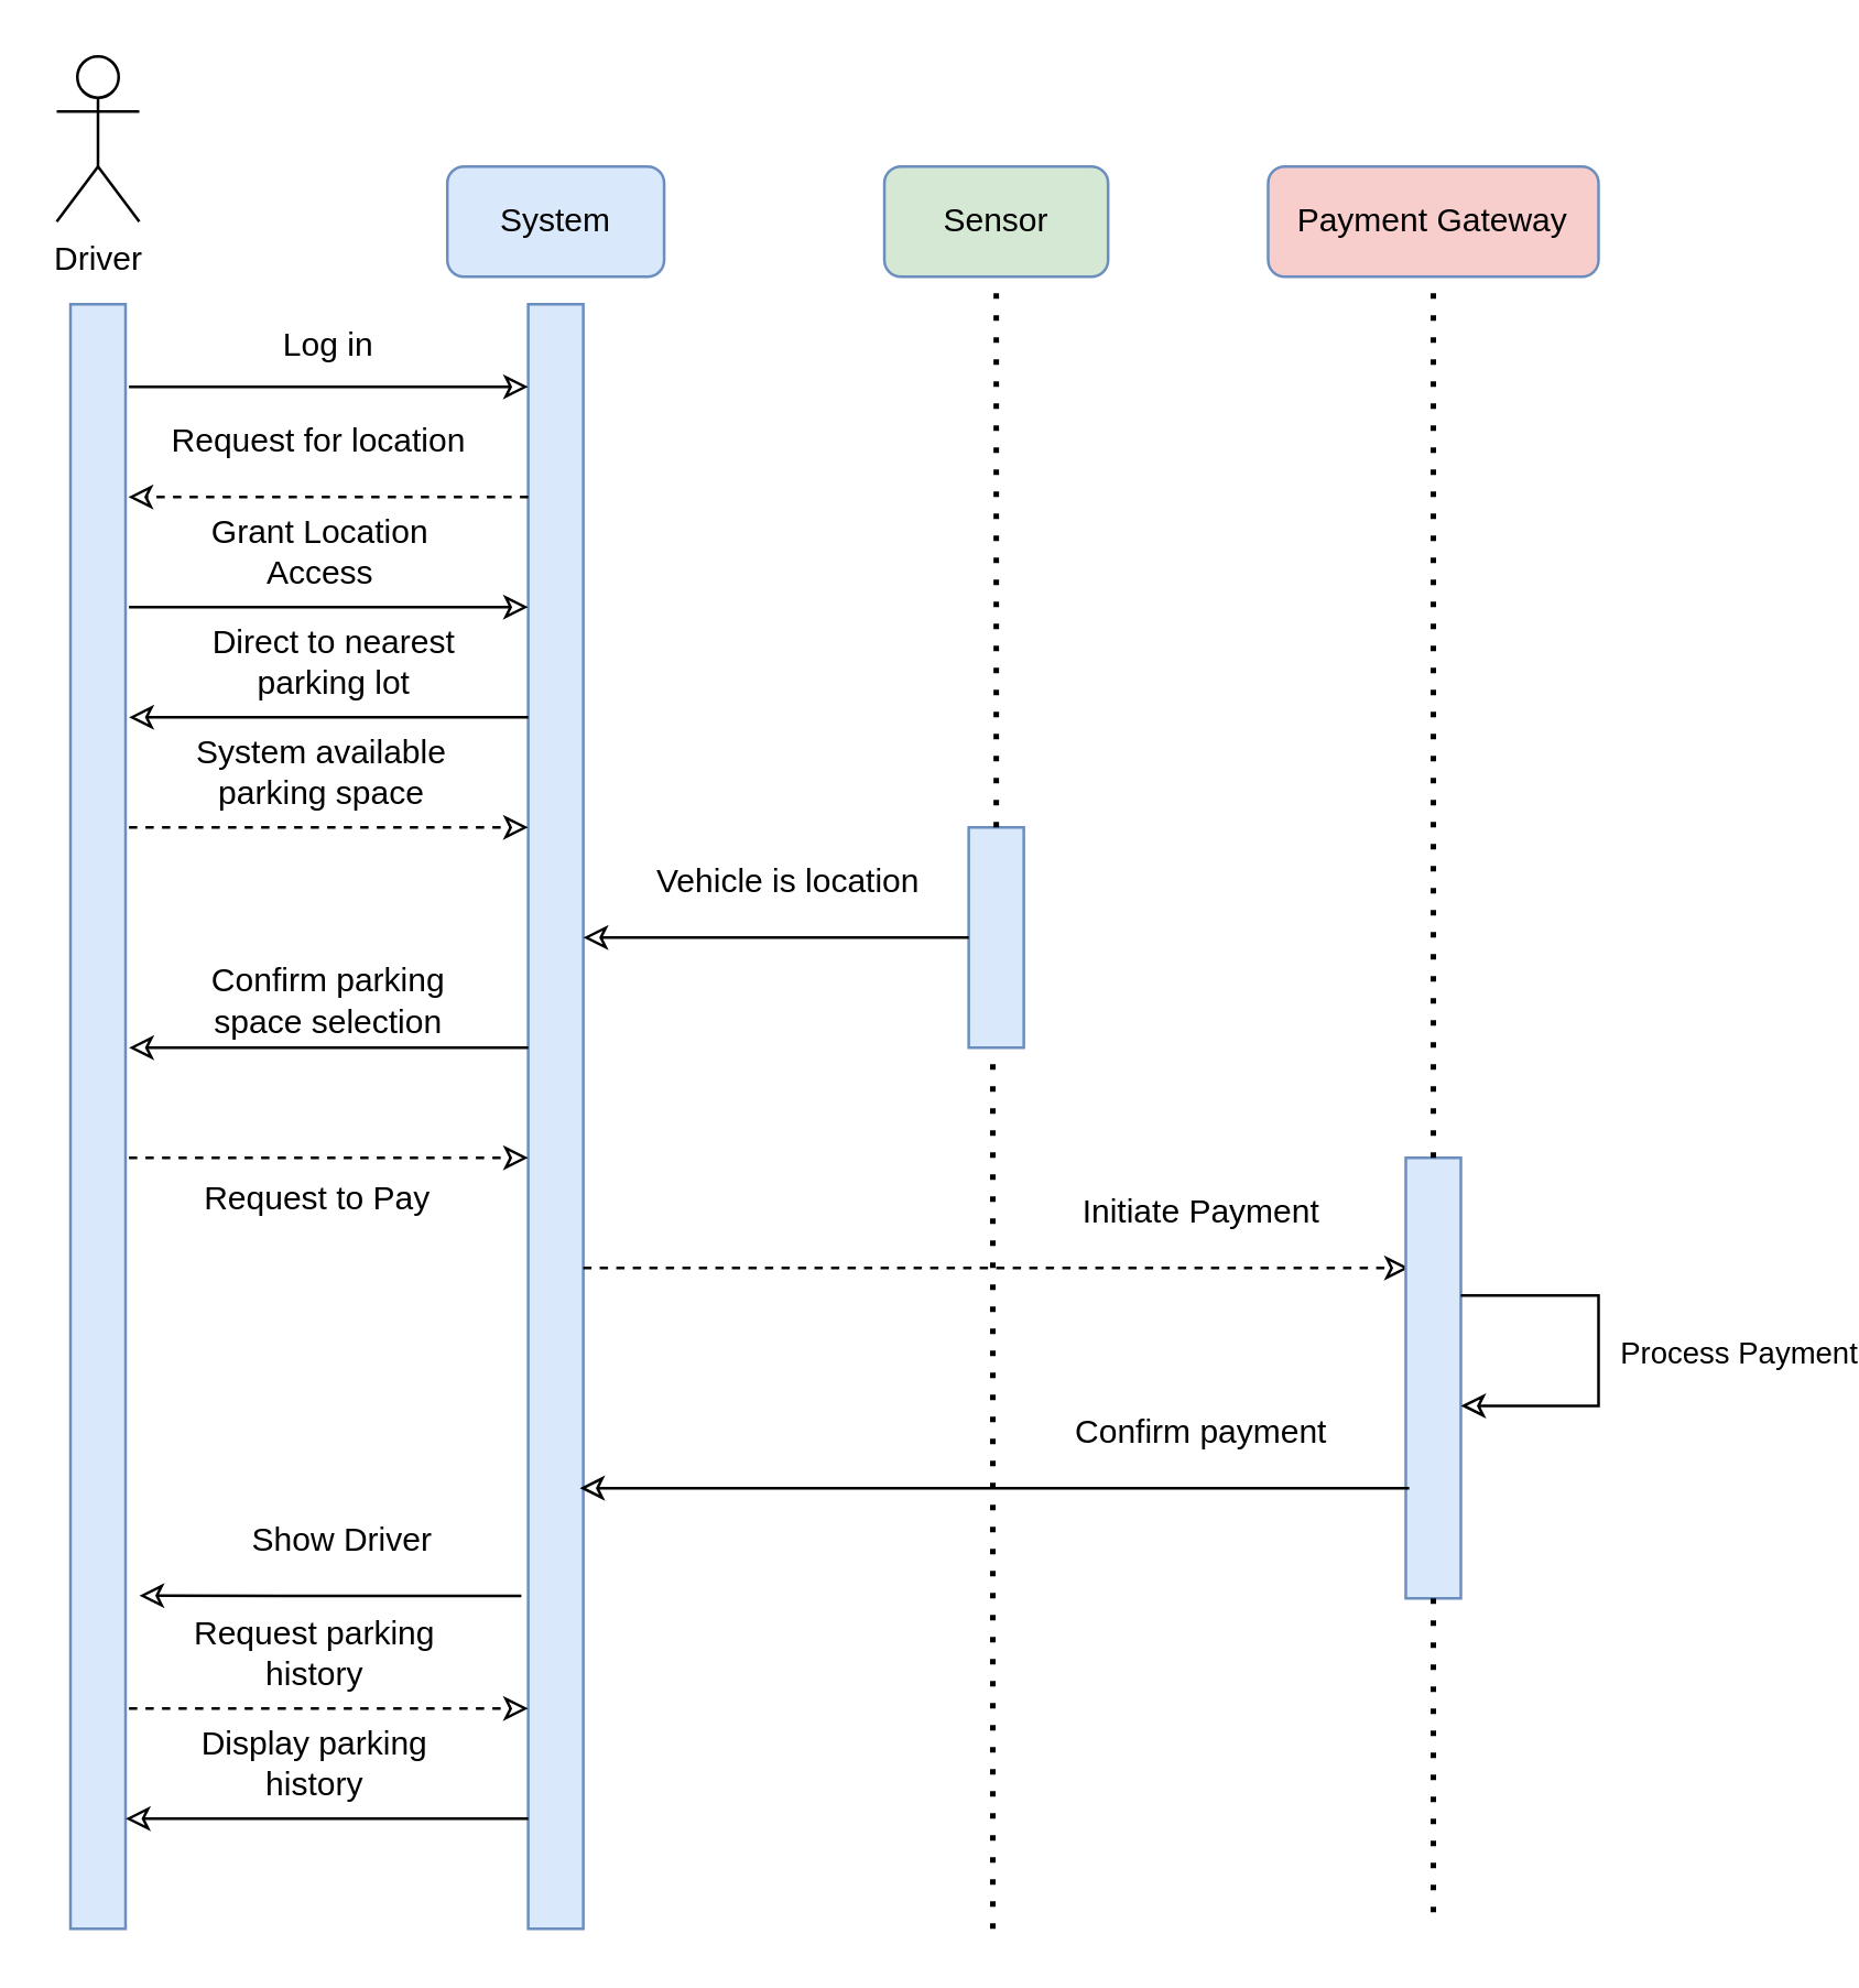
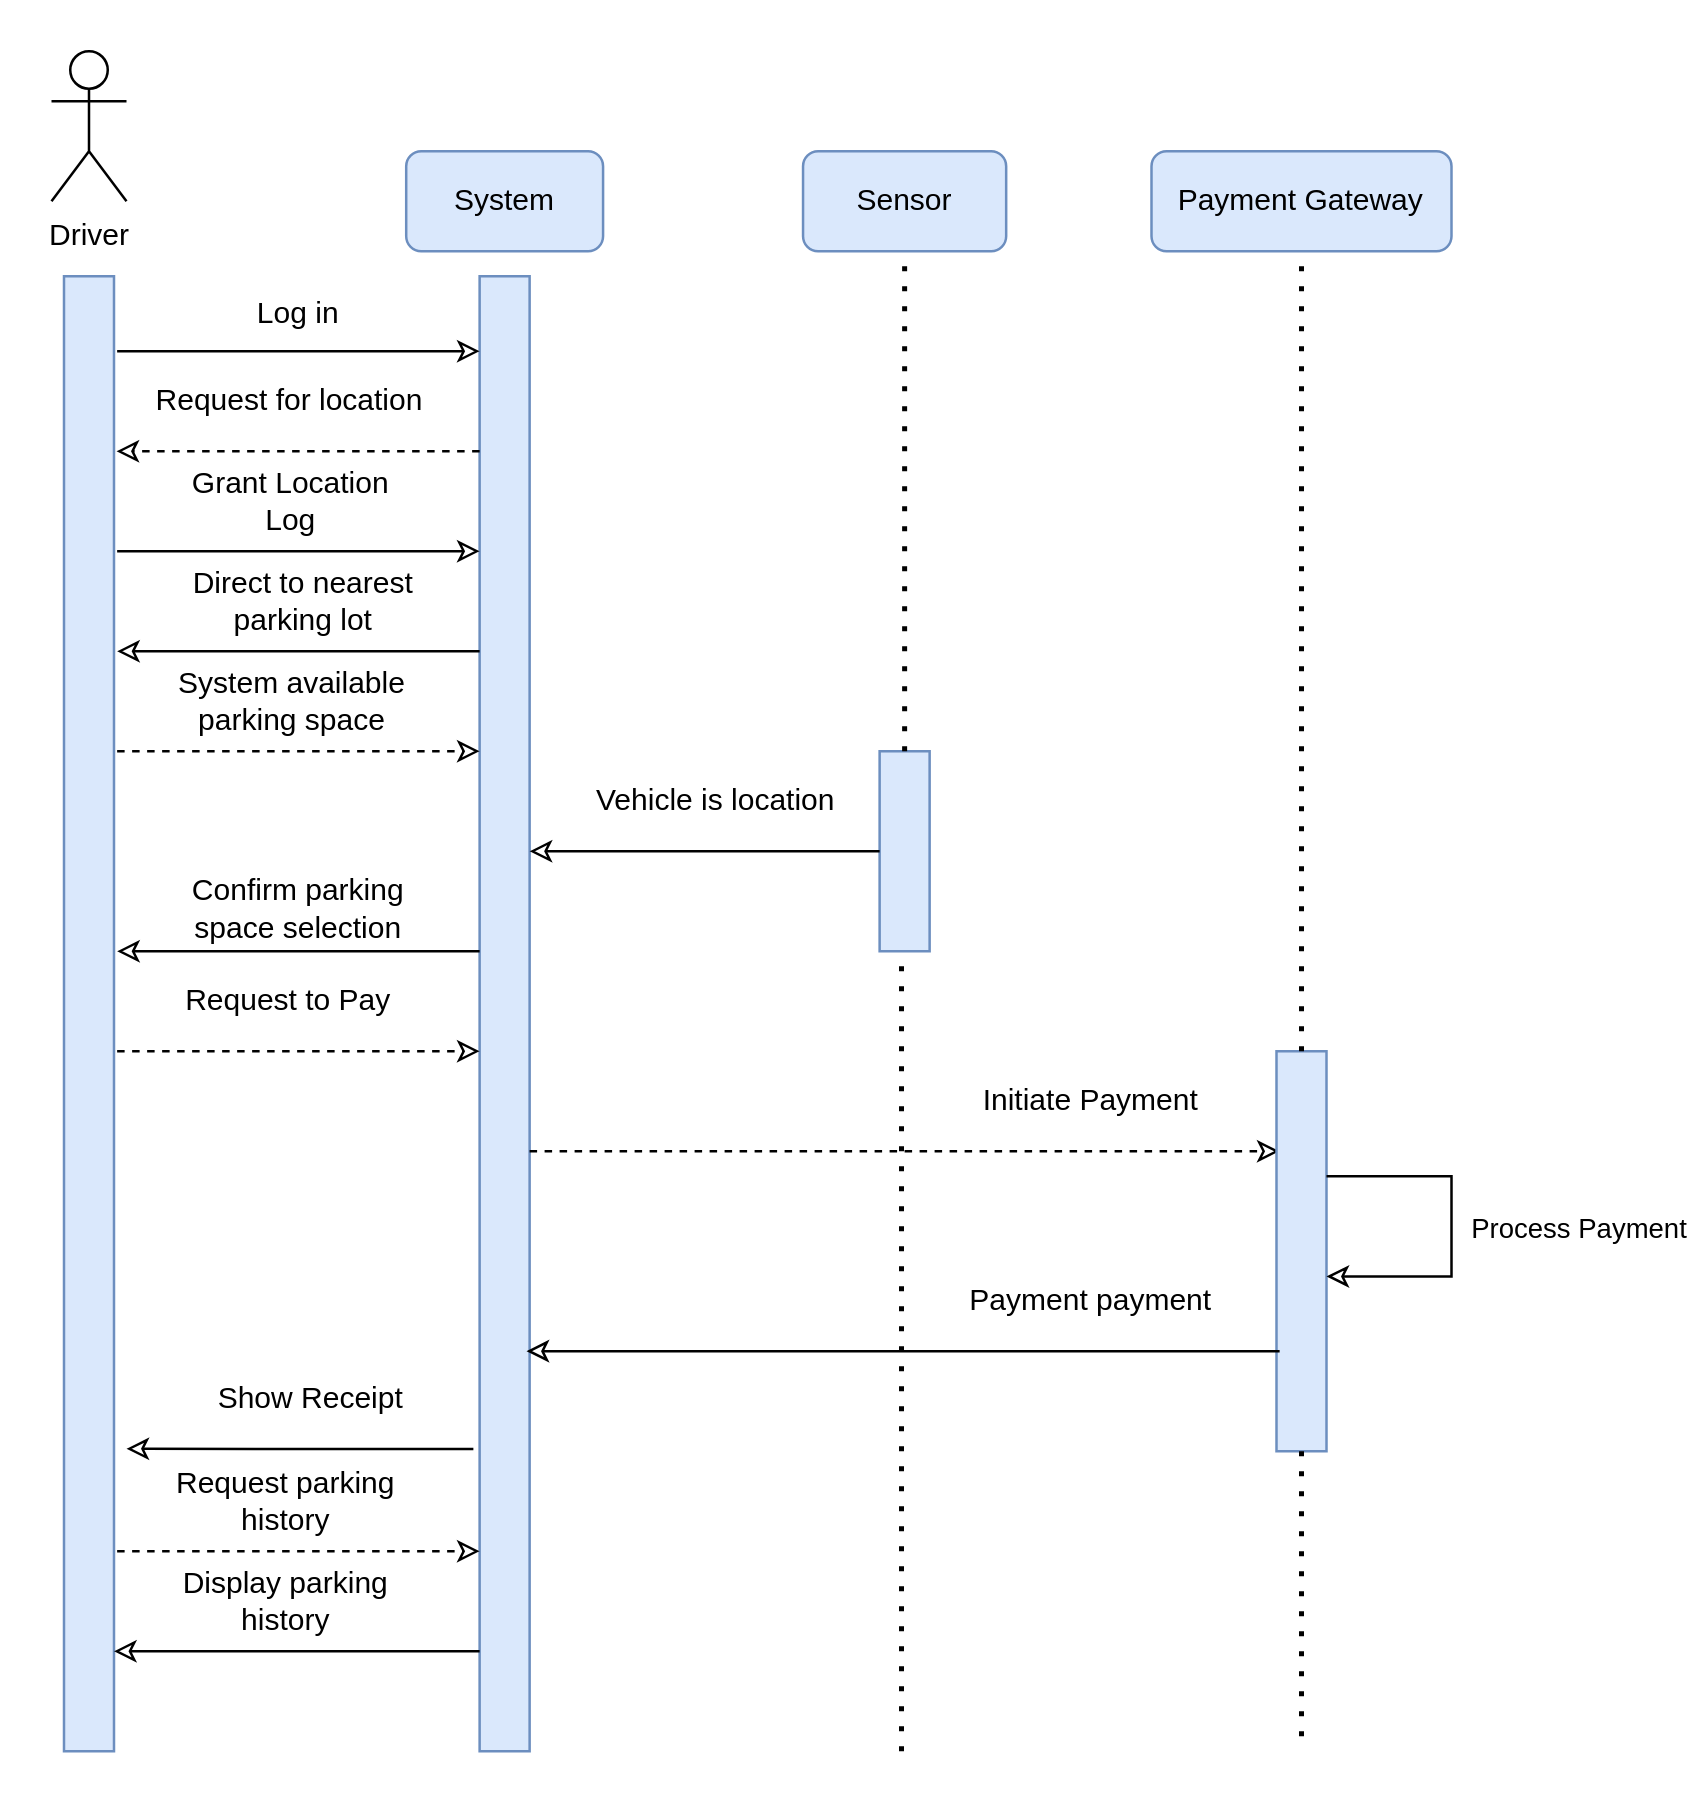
- <mxCell id="5" value="Sensor" style="rounded=1;whiteSpace=wrap;html=1;fillColor=#d5e8d4;strokeColor=#6c8ebf;" parent="1" vertex="1"><mxGeometry x="320.62" y="60" width="81.25" height="40" as="geometry" /></mxCell>
+ <mxCell id="5" value="Sensor" style="rounded=1;whiteSpace=wrap;html=1;fillColor=#dae8fc;strokeColor=#6c8ebf;" parent="1" vertex="1"><mxGeometry x="320.62" y="60" width="81.25" height="40" as="geometry" /></mxCell>
- <mxCell id="6" value="Payment Gateway" style="rounded=1;whiteSpace=wrap;html=1;fillColor=#f8cecc;strokeColor=#6c8ebf;" parent="1" vertex="1"><mxGeometry x="460" y="60" width="120" height="40" as="geometry" /></mxCell>
+ <mxCell id="6" value="Payment Gateway" style="rounded=1;whiteSpace=wrap;html=1;fillColor=#dae8fc;strokeColor=#6c8ebf;" parent="1" vertex="1"><mxGeometry x="460" y="60" width="120" height="40" as="geometry" /></mxCell>
- <mxCell id="13" value="Grant Location Access" style="text;html=1;align=center;verticalAlign=middle;whiteSpace=wrap;rounded=0;" parent="1" vertex="1"><mxGeometry x="66.25" y="190" width="100" height="20" as="geometry" /></mxCell>
+ <mxCell id="13" value="Grant Location Log" style="text;html=1;align=center;verticalAlign=middle;whiteSpace=wrap;rounded=0;" parent="1" vertex="1"><mxGeometry x="66.25" y="190" width="100" height="20" as="geometry" /></mxCell>
- <mxCell id="21" value="Request to Pay" style="text;html=1;align=center;verticalAlign=middle;whiteSpace=wrap;rounded=0;" parent="1" vertex="1"><mxGeometry x="60" y="425" width="110" height="20" as="geometry" /></mxCell>
+ <mxCell id="21" value="Request to Pay" style="text;html=1;align=center;verticalAlign=middle;whiteSpace=wrap;rounded=0;" parent="1" vertex="1"><mxGeometry x="60" y="390" width="110" height="20" as="geometry" /></mxCell>
- <mxCell id="36" value="Confirm payment" style="text;html=1;align=center;verticalAlign=middle;whiteSpace=wrap;rounded=0;" parent="1" vertex="1"><mxGeometry x="386.25" y="510" width="100" height="20" as="geometry" /></mxCell>
+ <mxCell id="36" value="Payment payment" style="text;html=1;align=center;verticalAlign=middle;whiteSpace=wrap;rounded=0;" parent="1" vertex="1"><mxGeometry x="386.25" y="510" width="100" height="20" as="geometry" /></mxCell>
- <mxCell id="30" value="Show Driver" style="text;html=1;align=center;verticalAlign=middle;whiteSpace=wrap;rounded=0;" parent="1" vertex="1"><mxGeometry x="83.75" y="549.13" width="80" height="20" as="geometry" /></mxCell>
+ <mxCell id="30" value="Show Receipt" style="text;html=1;align=center;verticalAlign=middle;whiteSpace=wrap;rounded=0;" parent="1" vertex="1"><mxGeometry x="83.75" y="549.13" width="80" height="20" as="geometry" /></mxCell>
